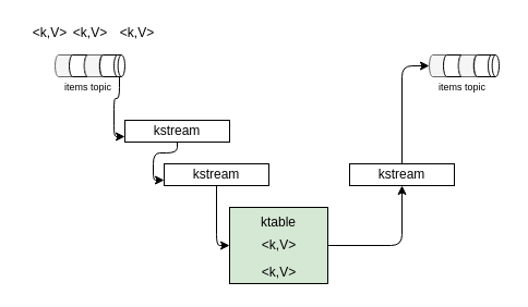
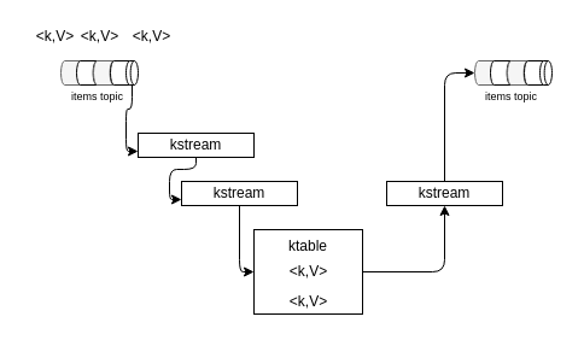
- <mxCell id="27" value="ktable" style="rounded=0;whiteSpace=wrap;html=1;shadow=0;verticalAlign=top;fillColor=#d5e8d4;" vertex="1" parent="1"><mxGeometry x="210" y="190" width="90" height="70" as="geometry" /></mxCell>
+ <mxCell id="27" value="ktable" style="rounded=0;whiteSpace=wrap;html=1;shadow=0;verticalAlign=top;" vertex="1" parent="1"><mxGeometry x="210" y="190" width="90" height="70" as="geometry" /></mxCell>
